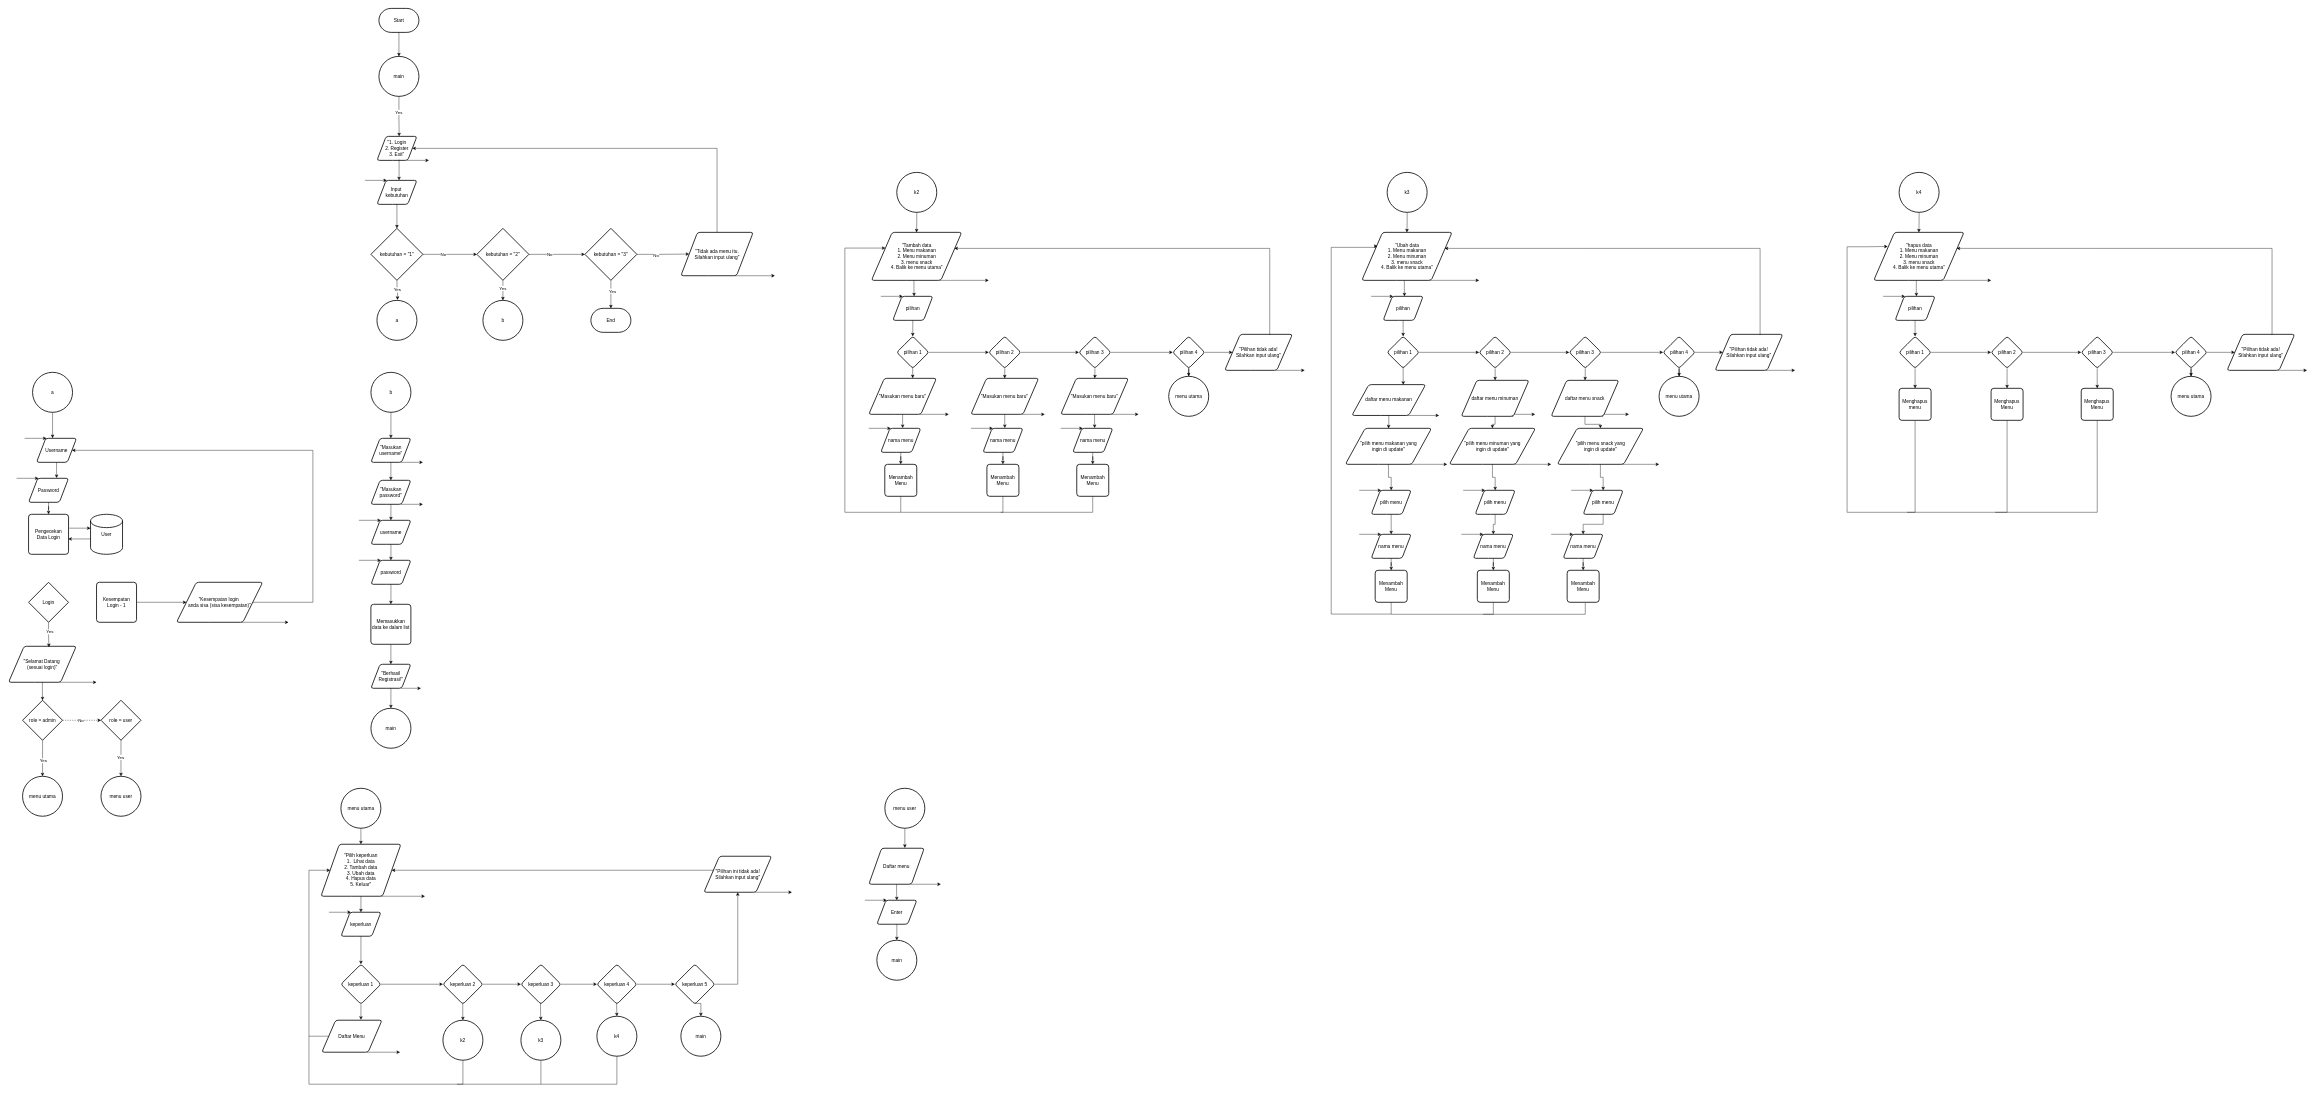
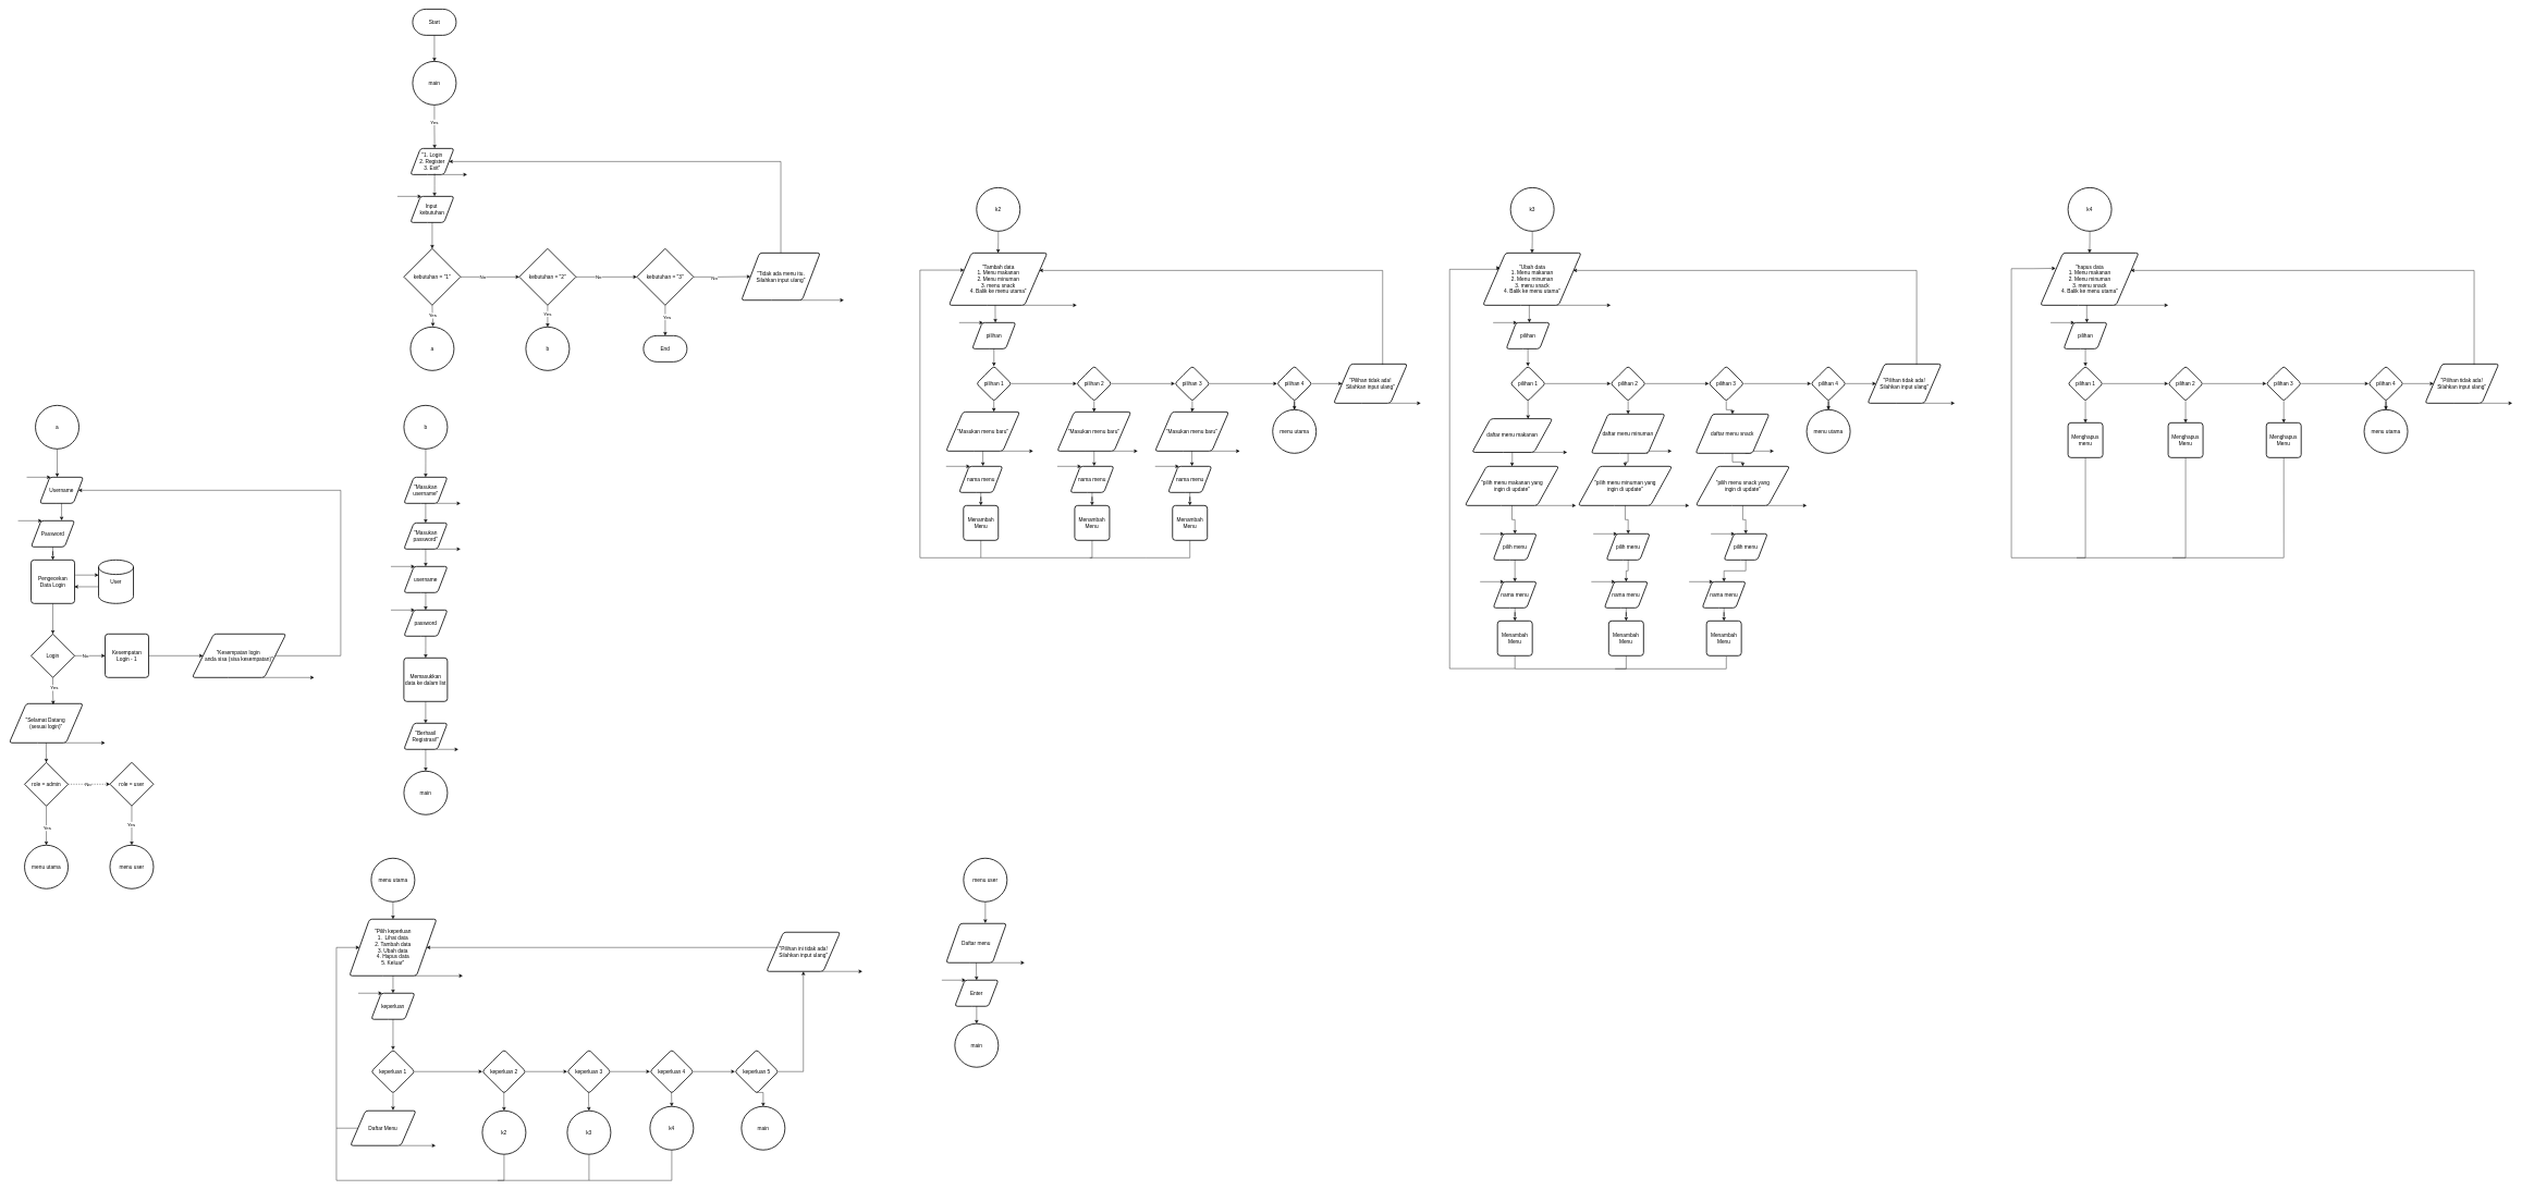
- <mxCell id="202" value="daftar menu snack" style="shape=parallelogram;html=1;strokeWidth=2;perimeter=parallelogramPerimeter;whiteSpace=wrap;rounded=1;arcSize=12;size=0.23;" parent="1" vertex="1"><mxGeometry x="3877.95" y="950" width="169.223" height="90.0" as="geometry" /></mxCell>
+ <mxCell id="202" value="daftar menu snack" style="shape=parallelogram;html=1;strokeWidth=2;perimeter=parallelogramPerimeter;whiteSpace=wrap;rounded=1;arcSize=12;size=0.23;" parent="1" vertex="1"><mxGeometry x="3892.95" y="950" width="169.223" height="90.0" as="geometry" /></mxCell>
+ <mxCell id="18" style="edgeStyle=orthogonalEdgeStyle;rounded=0;orthogonalLoop=1;jettySize=auto;html=1;entryX=0.5;entryY=0;entryDx=0;entryDy=0;entryPerimeter=0;" parent="1" source="12" target="21" edge="1"><mxGeometry relative="1" as="geometry"><mxPoint x="120.89" y="1444" as="targetPoint" /></mxGeometry></mxCell>
+ <mxCell id="19" style="edgeStyle=orthogonalEdgeStyle;rounded=0;orthogonalLoop=1;jettySize=auto;html=1;entryX=0;entryY=0.5;entryDx=0;entryDy=0;" parent="1" source="21" target="25" edge="1"><mxGeometry relative="1" as="geometry"><mxPoint x="280.89" y="1505" as="targetPoint" /></mxGeometry></mxCell>
+ <mxCell id="20" value="No" style="edgeLabel;html=1;align=center;verticalAlign=middle;resizable=0;points=[];" parent="19" vertex="1" connectable="0"><mxGeometry x="-0.298" y="-1" relative="1" as="geometry"><mxPoint as="offset" /></mxGeometry></mxCell>
